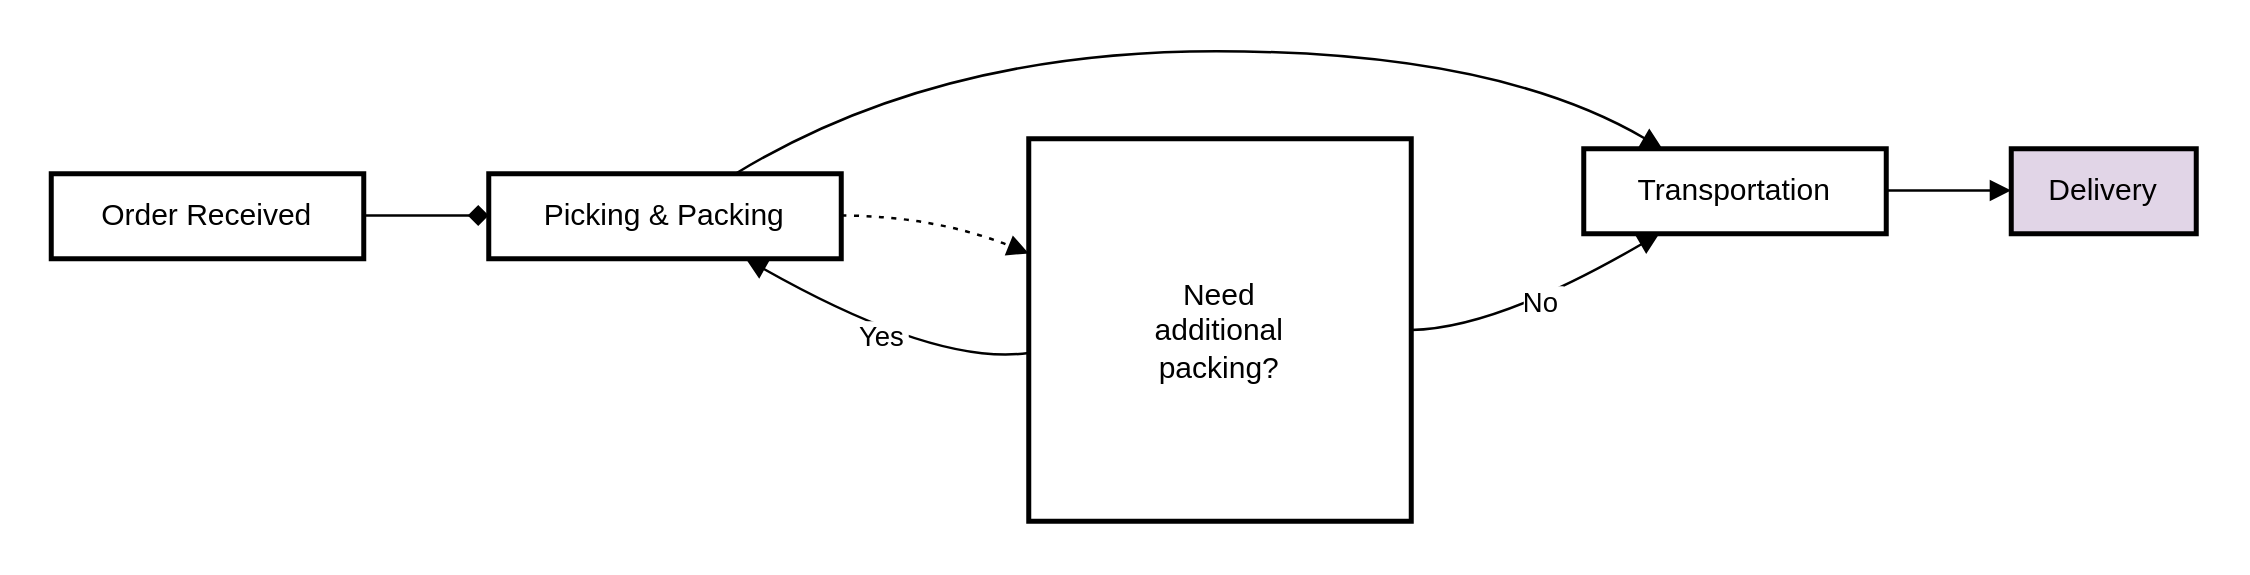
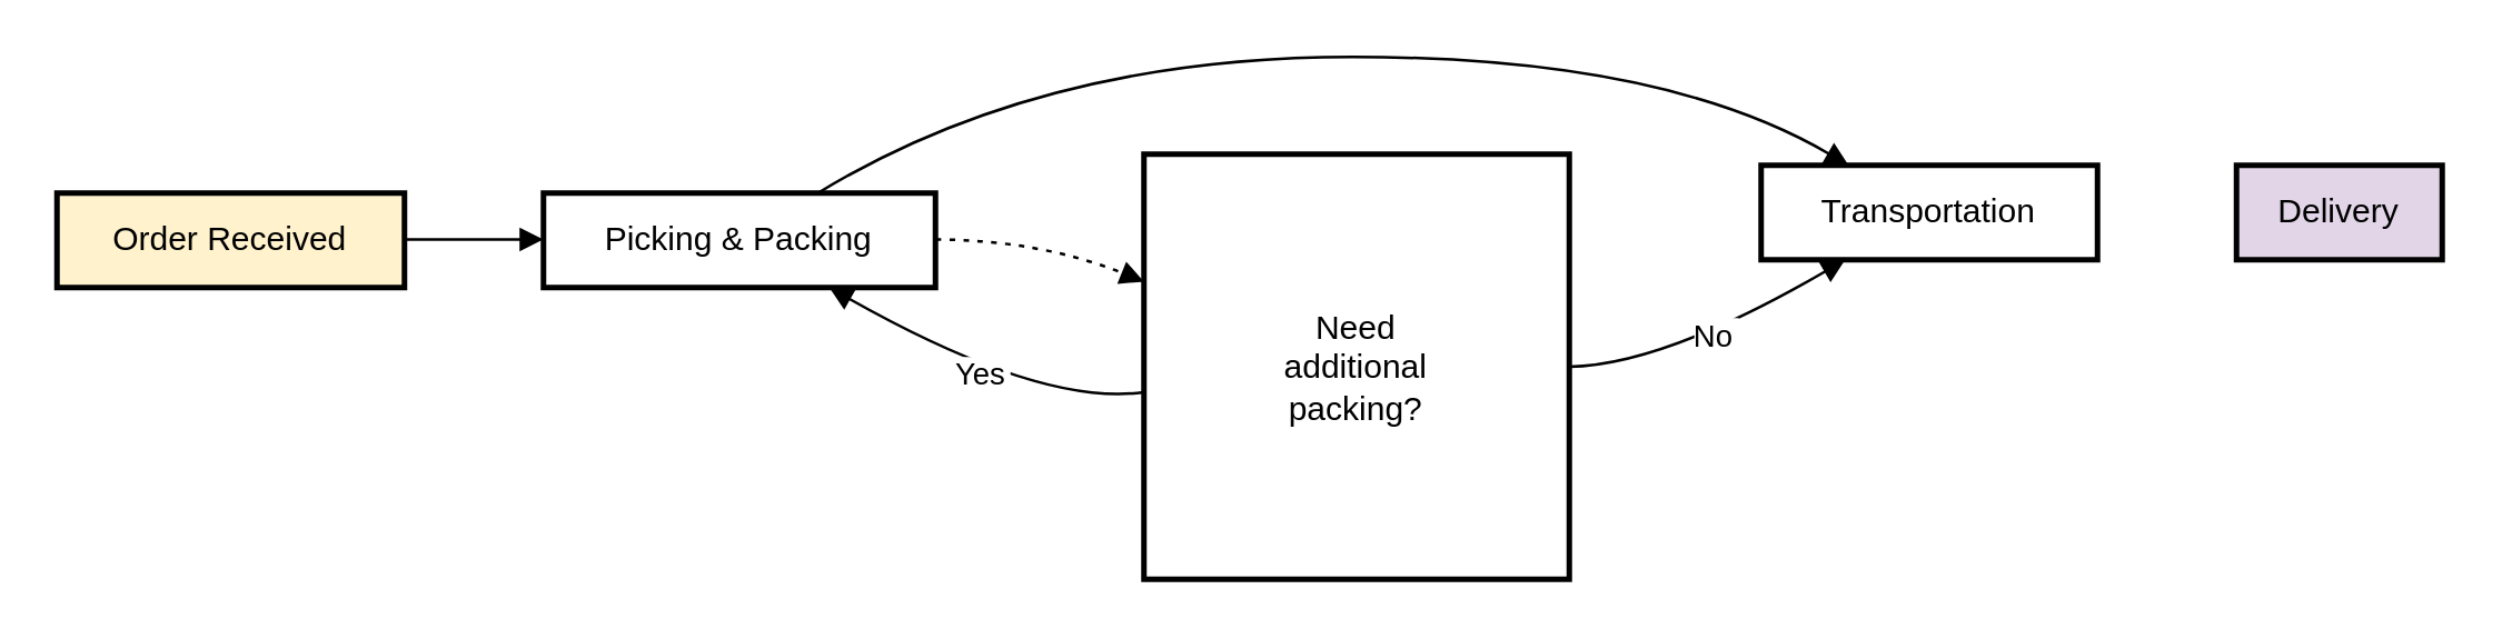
- <mxCell id="9" value="" style="curved=1;startArrow=none;endArrow=block;exitX=1;exitY=0.49;entryX=-0.01;entryY=0.49;" edge="1" parent="1" source="4" target="5"><mxGeometry relative="1" as="geometry"><Array as="points" /></mxGeometry></mxCell>
- <mxCell id="7" value="" style="curved=1;startArrow=none;endArrow=diamond;exitX=1;exitY=0.49;entryX=0;entryY=0.49;" edge="1" parent="1" source="2" target="3"><mxGeometry relative="1" as="geometry"><Array as="points" /></mxGeometry></mxCell>
+ <mxCell id="7" value="" style="curved=1;startArrow=none;endArrow=block;exitX=1;exitY=0.49;entryX=0;entryY=0.49;" edge="1" parent="1" source="2" target="3"><mxGeometry relative="1" as="geometry"><Array as="points" /></mxGeometry></mxCell>
- <mxCell id="2" value="Order Received" style="whiteSpace=wrap;strokeWidth=2;" vertex="1" parent="1"><mxGeometry y="69" width="125" height="34" as="geometry" x="20" /></mxCell>
+ <mxCell id="2" value="Order Received" style="whiteSpace=wrap;strokeWidth=2;fillColor=#fff2cc;" vertex="1" parent="1"><mxGeometry y="69" width="125" height="34" as="geometry" x="20" /></mxCell>
